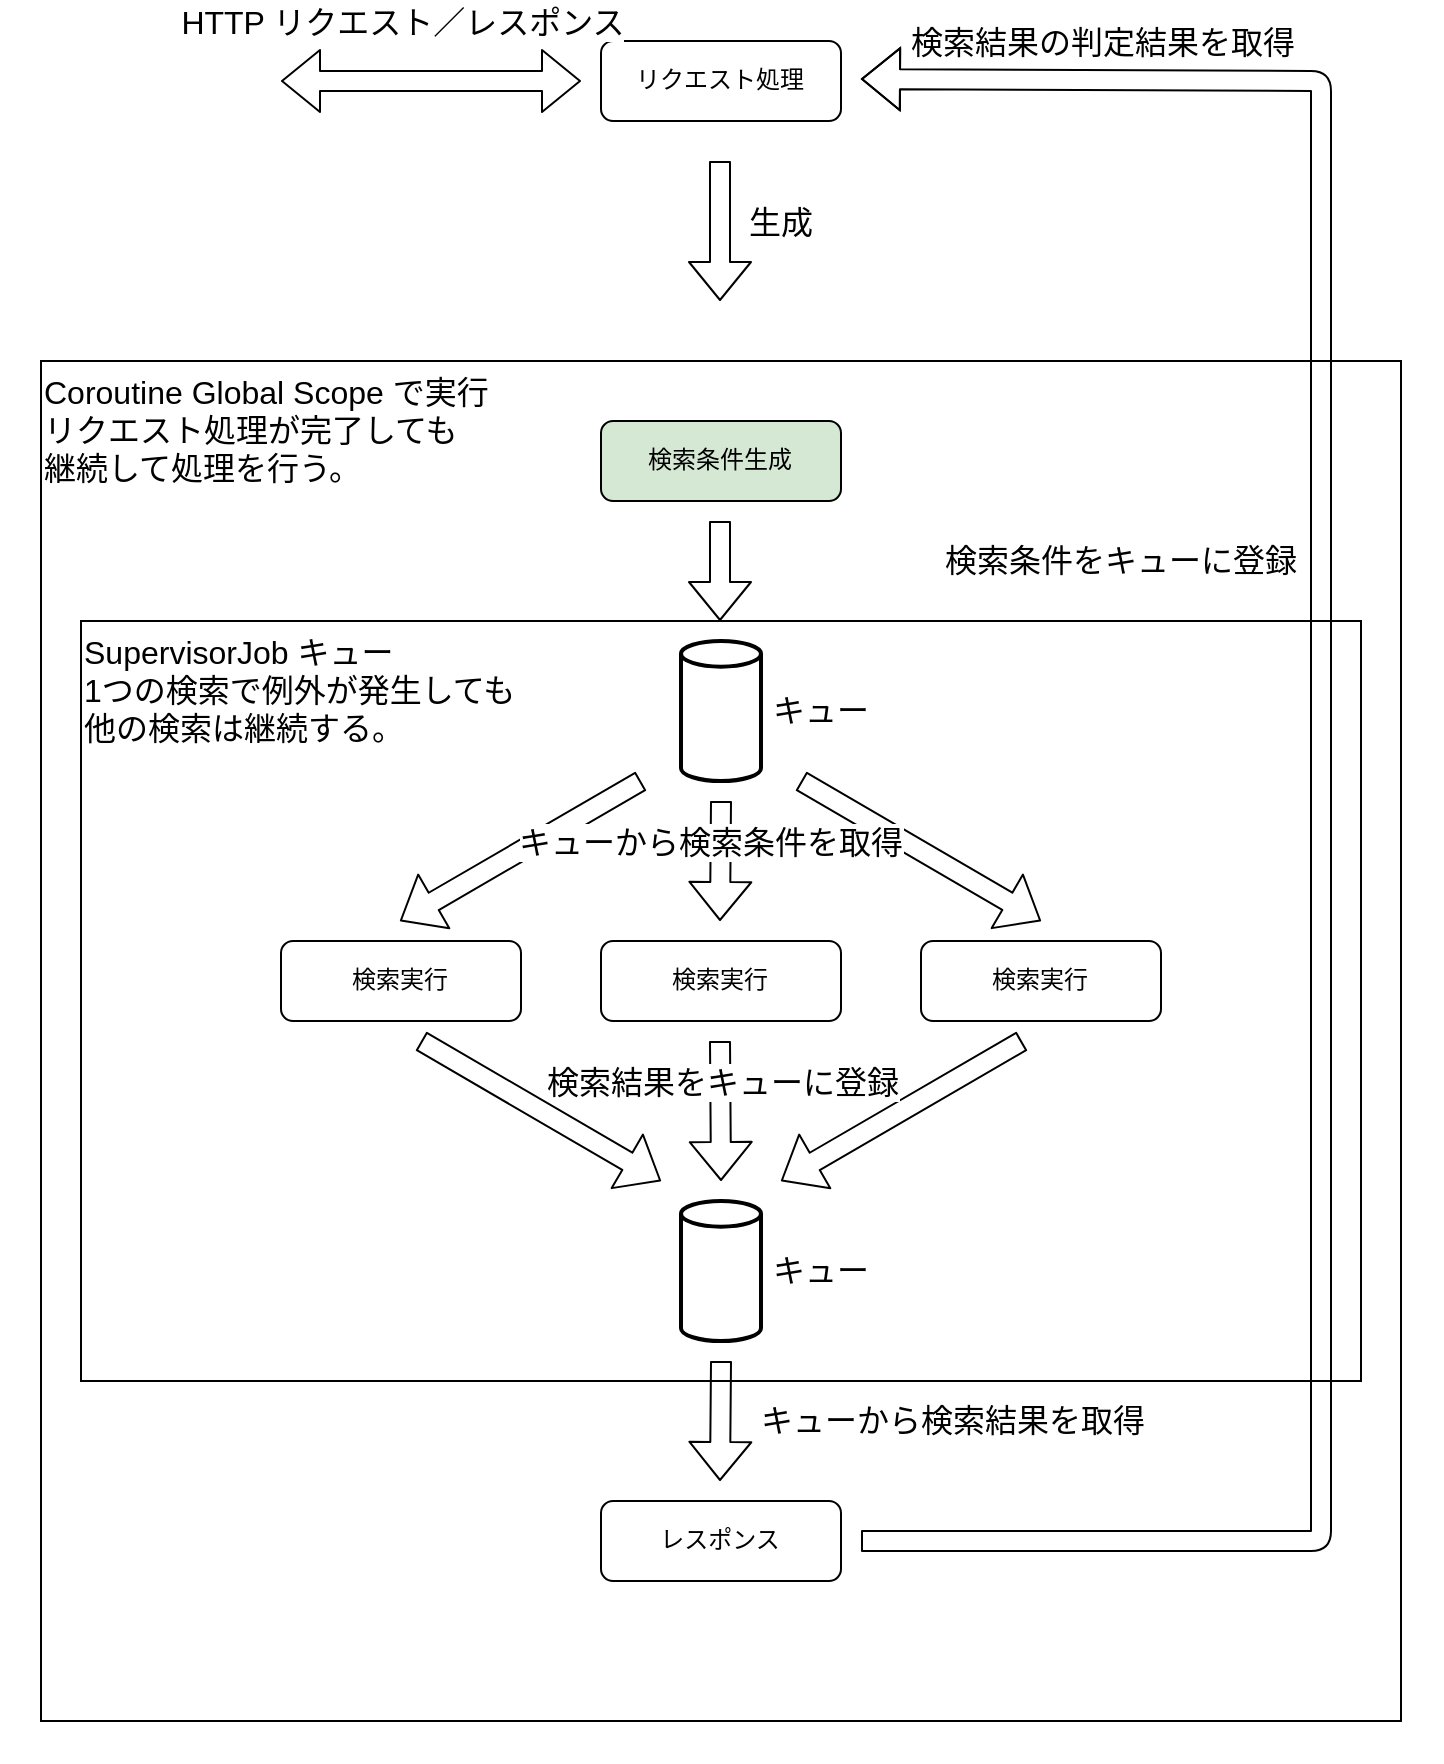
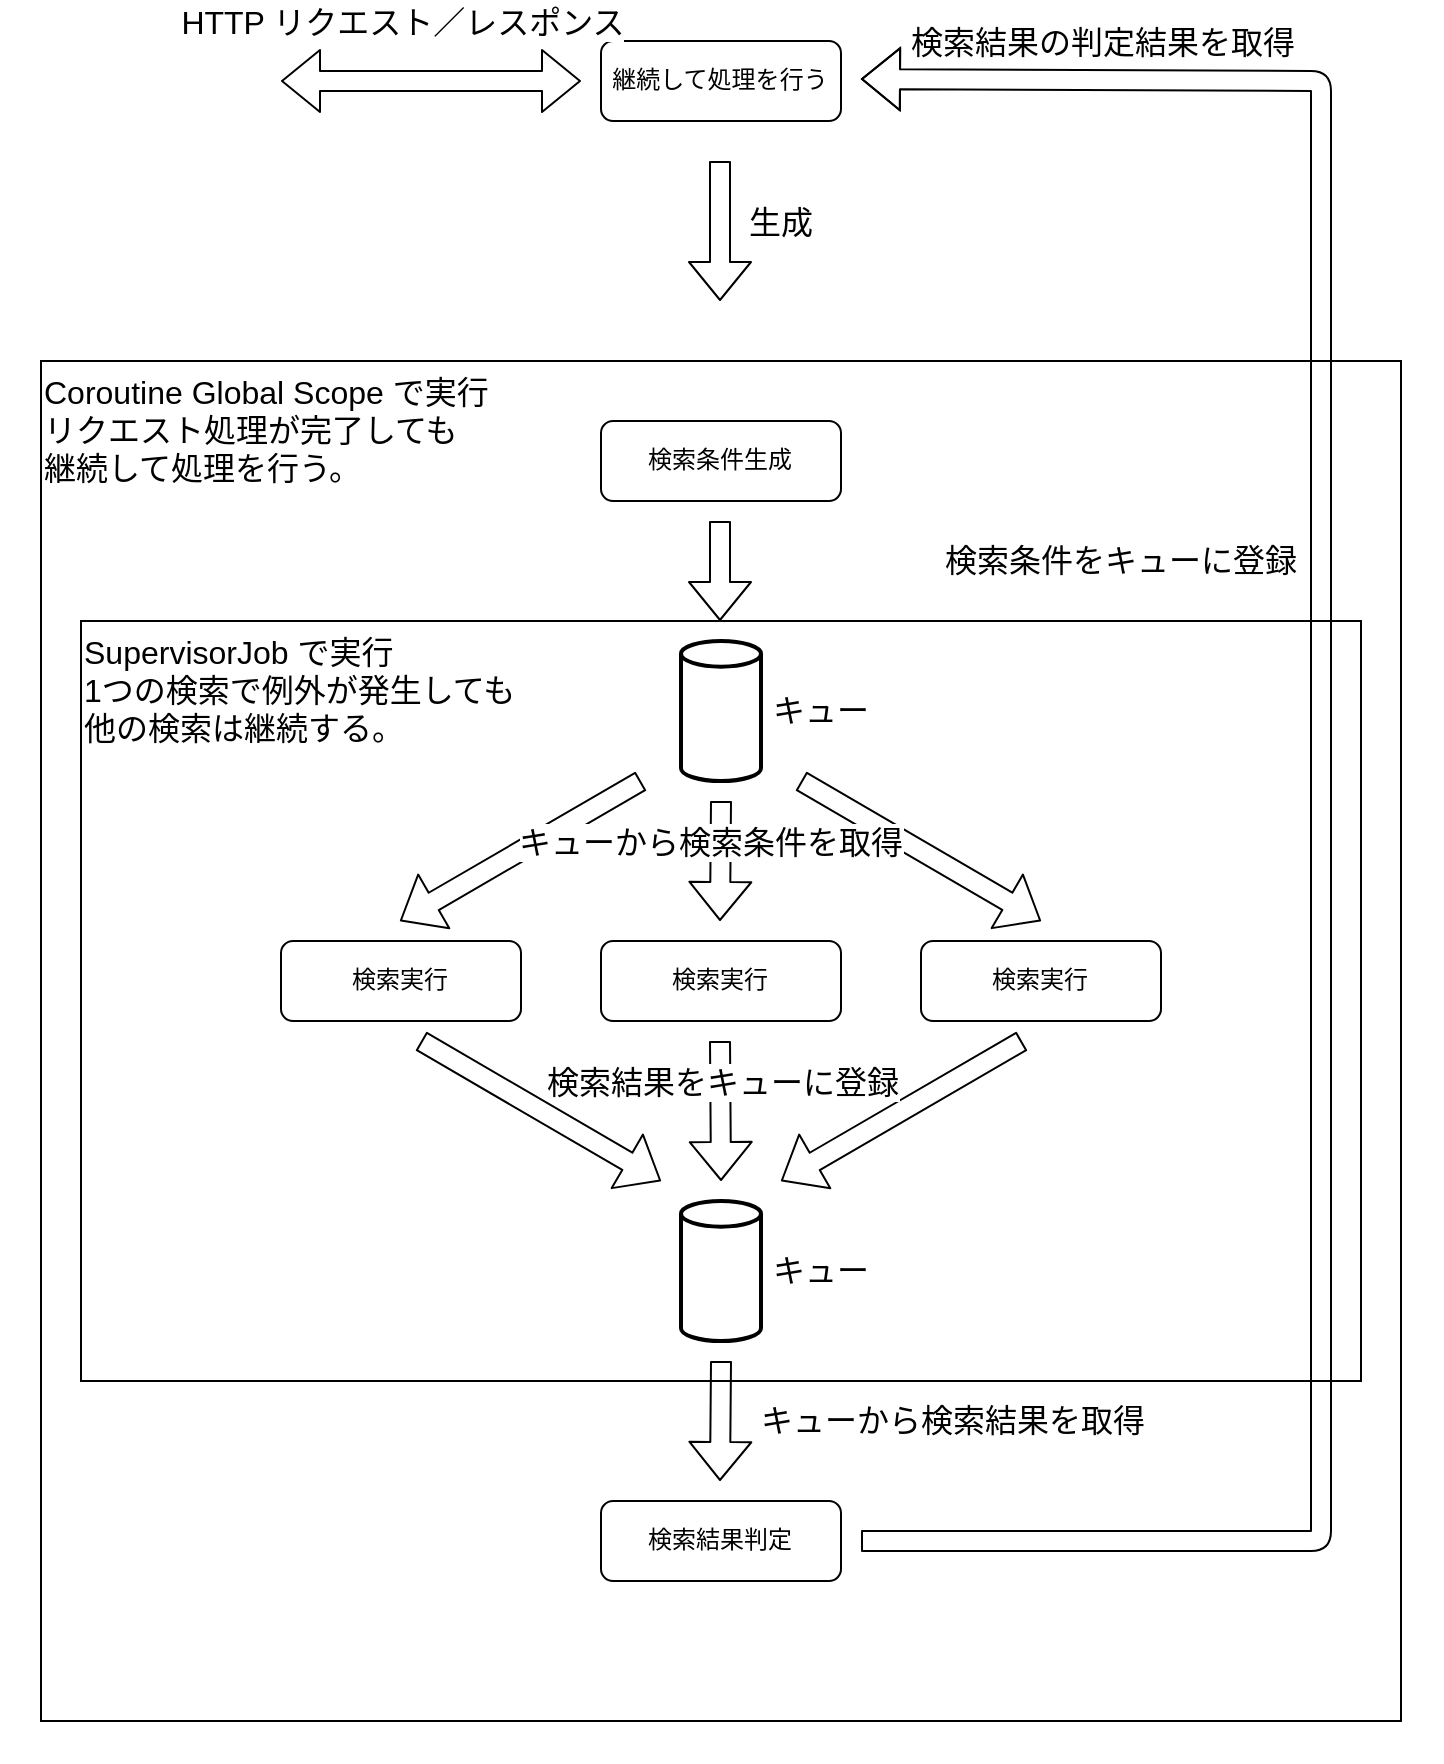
- <mxCell id="4" value="リクエスト処理" style="rounded=1;whiteSpace=wrap;html=1;" vertex="1" parent="1"><mxGeometry x="300" y="20" width="120" height="40" as="geometry" /></mxCell>
+ <mxCell id="4" value="継続して処理を行う" style="rounded=1;whiteSpace=wrap;html=1;" vertex="1" parent="1"><mxGeometry x="300" y="20" width="120" height="40" as="geometry" /></mxCell>
- <mxCell id="7" value="検索条件生成" style="rounded=1;whiteSpace=wrap;html=1;fillColor=#d5e8d4;" vertex="1" parent="1"><mxGeometry x="300" y="210" width="120" height="40" as="geometry" /></mxCell>
+ <mxCell id="7" value="検索条件生成" style="rounded=1;whiteSpace=wrap;html=1;" vertex="1" parent="1"><mxGeometry x="300" y="210" width="120" height="40" as="geometry" /></mxCell>
- <mxCell id="3" value="SupervisorJob キュー&lt;br&gt;1つの検索で例外が発生しても&lt;br&gt;他の検索は継続する。" style="rounded=0;whiteSpace=wrap;html=1;fontSize=16;align=left;verticalAlign=top;" vertex="1" parent="1"><mxGeometry x="40" y="310" width="640" height="380" as="geometry" /></mxCell>
+ <mxCell id="3" value="SupervisorJob で実行&lt;br&gt;1つの検索で例外が発生しても&lt;br&gt;他の検索は継続する。" style="rounded=0;whiteSpace=wrap;html=1;fontSize=16;align=left;verticalAlign=top;" vertex="1" parent="1"><mxGeometry x="40" y="310" width="640" height="380" as="geometry" /></mxCell>
- <mxCell id="5" value="レスポンス" style="rounded=1;whiteSpace=wrap;html=1;" vertex="1" parent="1"><mxGeometry x="300" y="750" width="120" height="40" as="geometry" /></mxCell>
+ <mxCell id="5" value="検索結果判定" style="rounded=1;whiteSpace=wrap;html=1;" vertex="1" parent="1"><mxGeometry x="300" y="750" width="120" height="40" as="geometry" /></mxCell>
